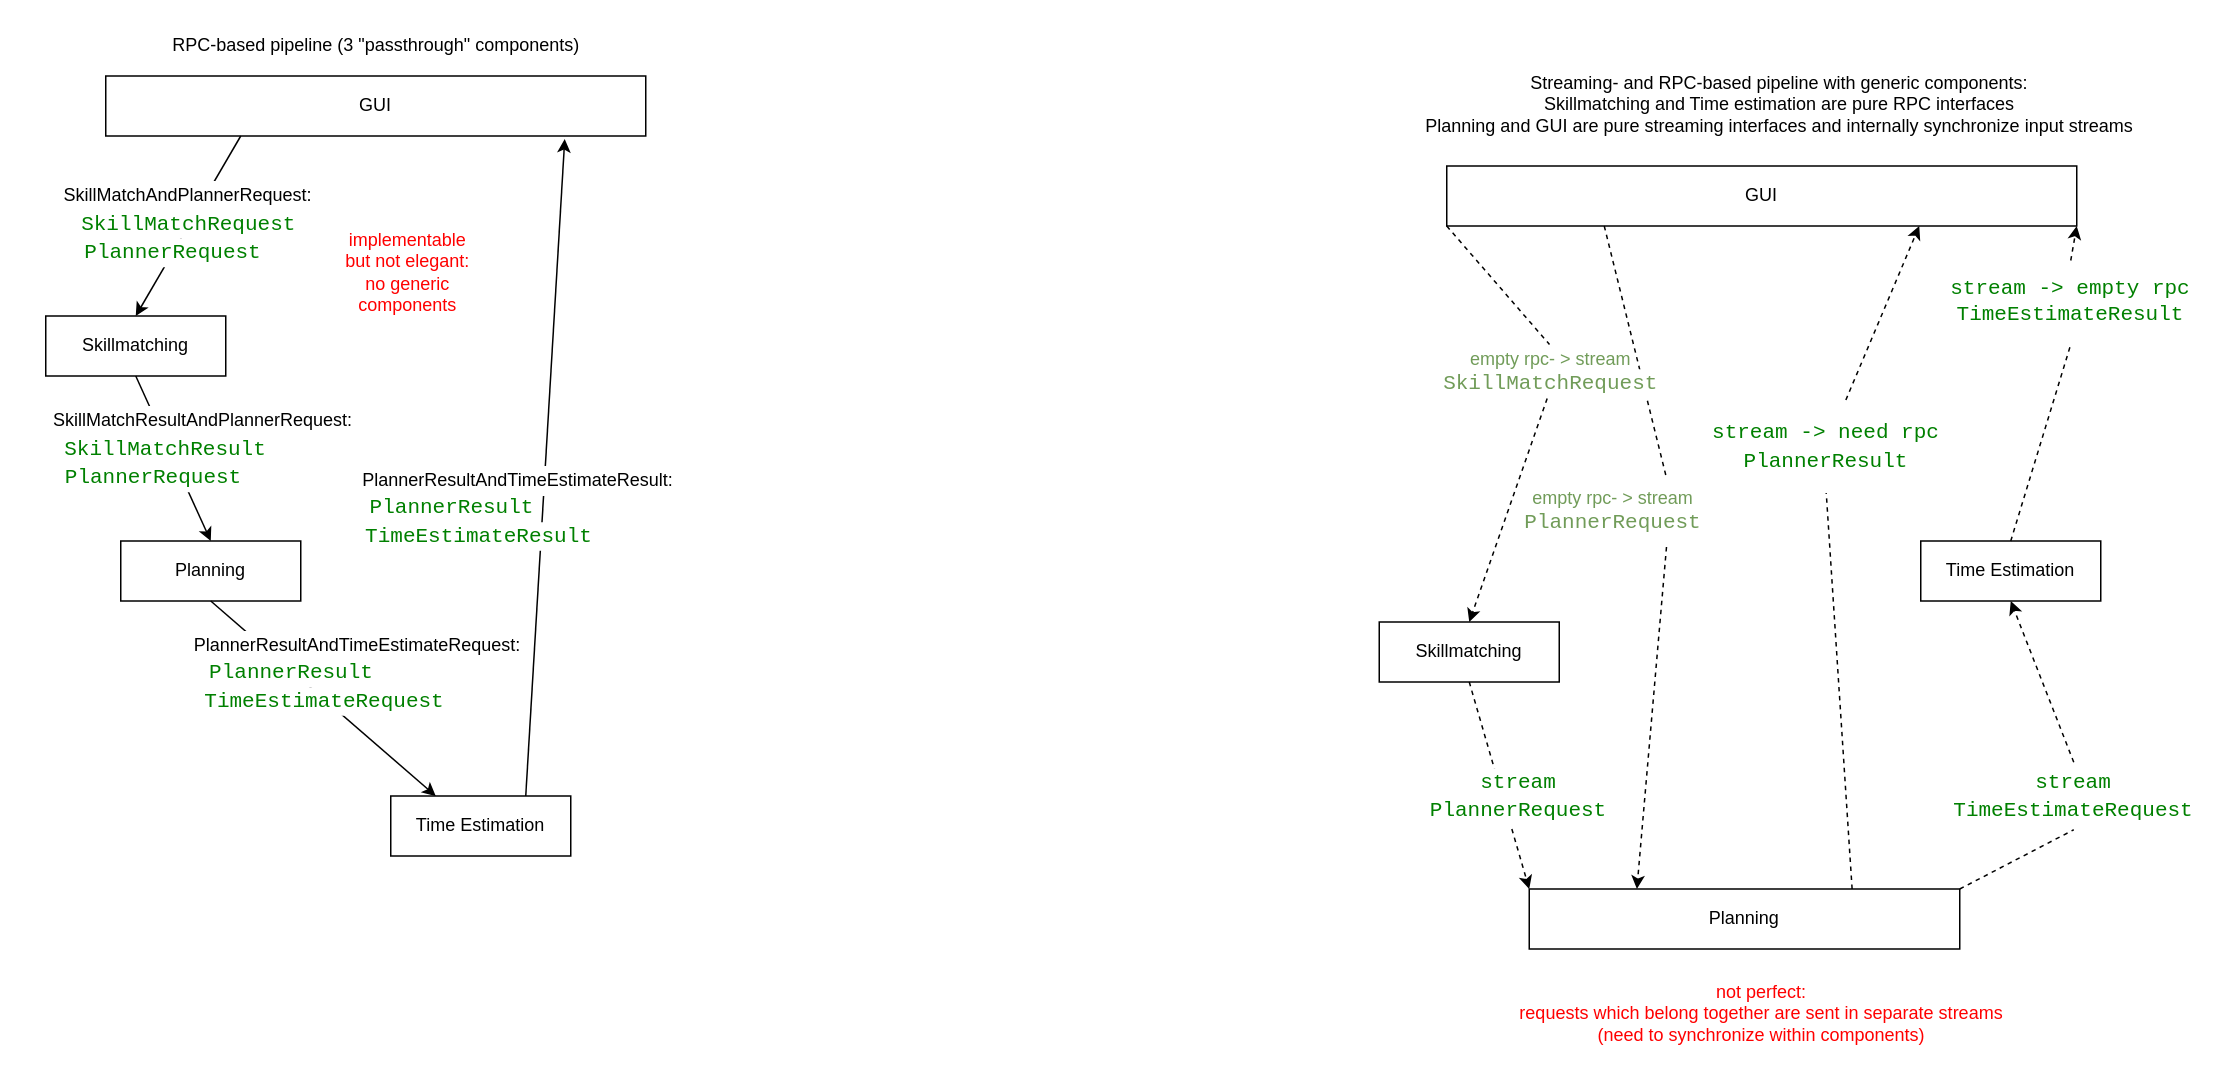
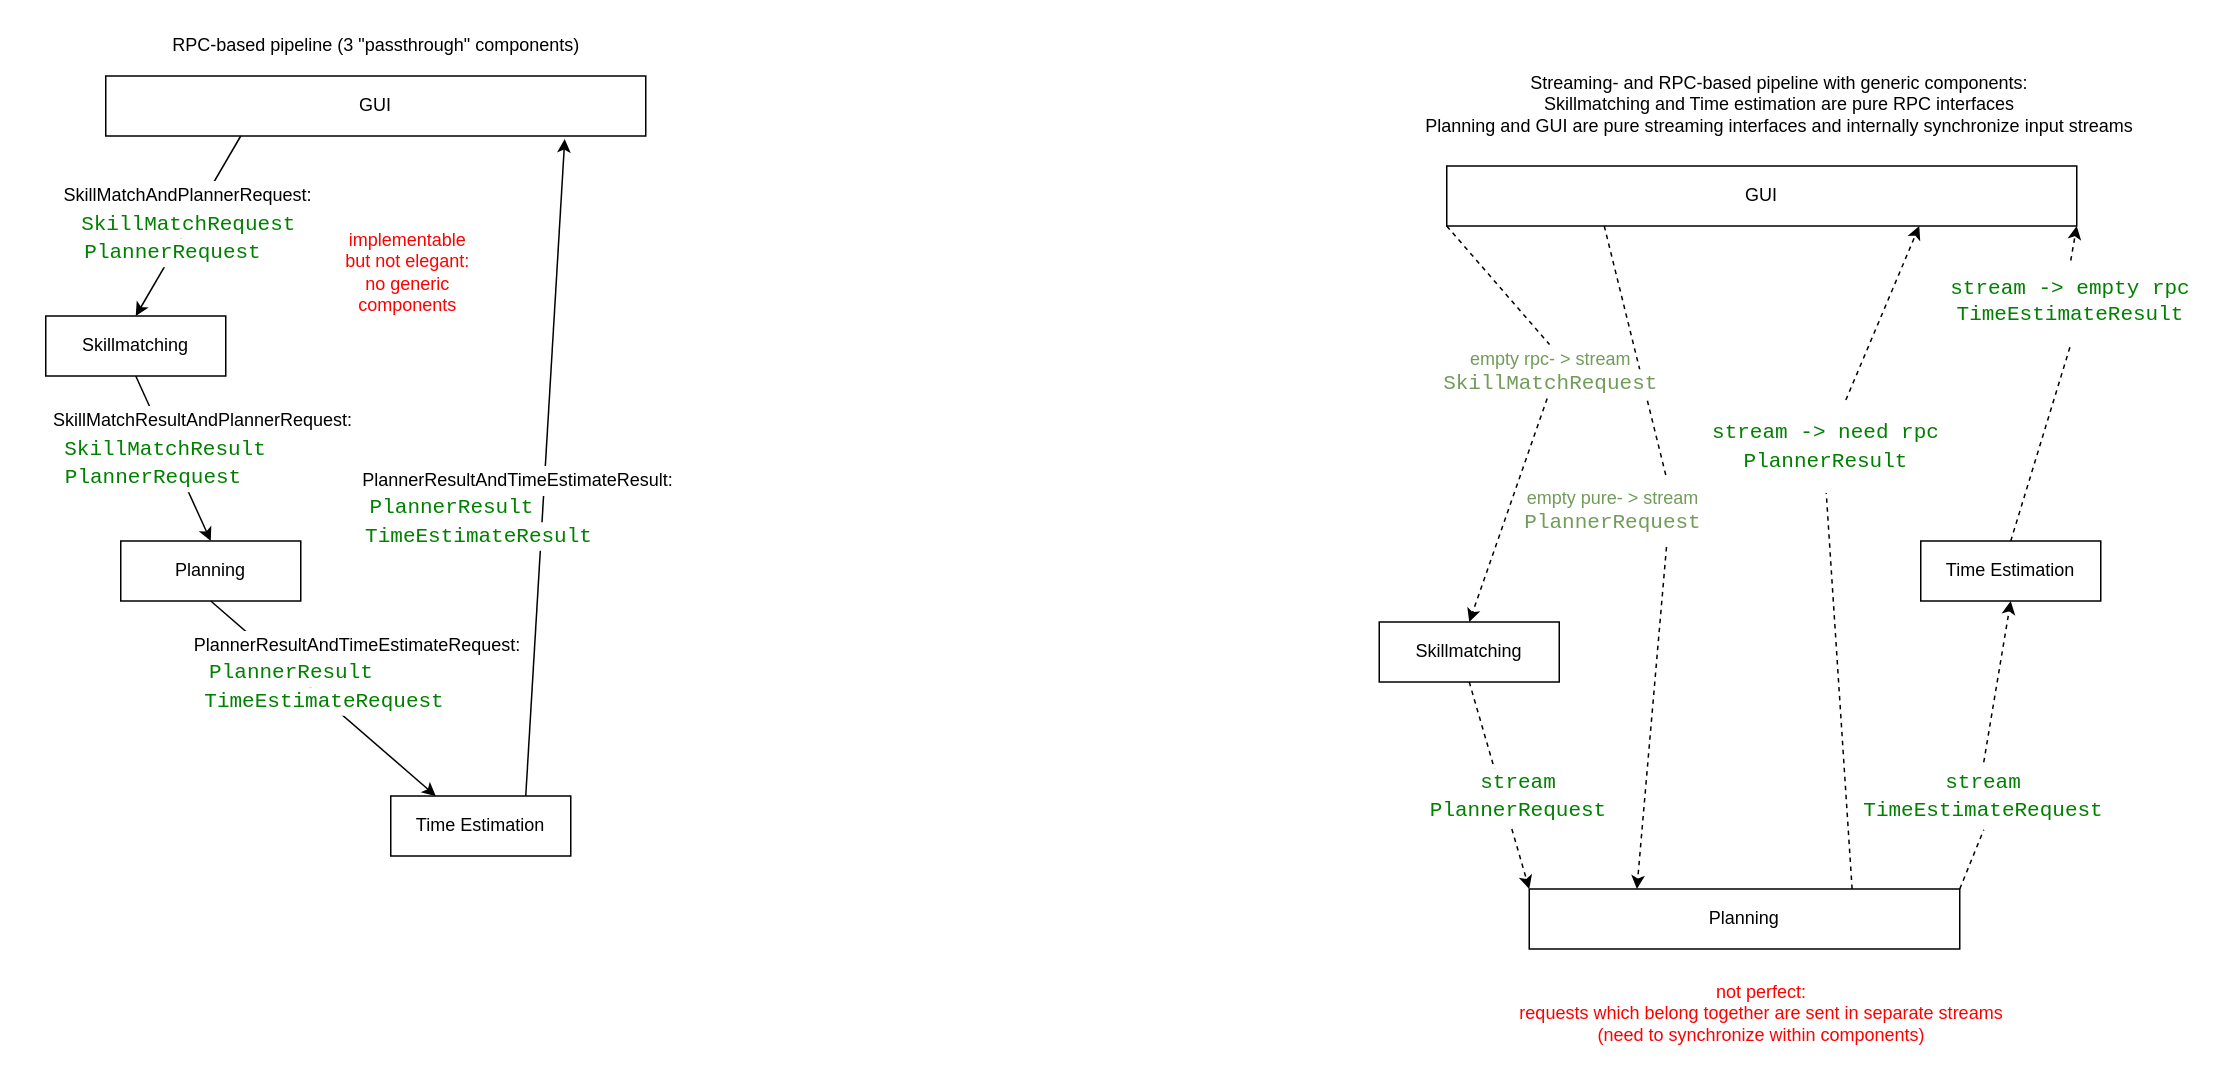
- <mxCell id="40" value="&lt;span style=&quot;color: rgb(113 , 156 , 89)&quot;&gt;empty rpc- &amp;gt;&amp;nbsp;&lt;/span&gt;&lt;span style=&quot;font-family: &amp;#34;helvetica&amp;#34; ; color: rgb(113 , 156 , 89)&quot;&gt;stream&lt;/span&gt;&lt;span style=&quot;color: rgb(113 , 156 , 89)&quot;&gt;&lt;br&gt;&lt;/span&gt;&lt;div style=&quot;background-color: rgb(255 , 255 , 255) ; font-family: &amp;#34;consolas&amp;#34; , &amp;#34;courier new&amp;#34; , monospace ; font-size: 14px ; line-height: 19px&quot;&gt;&lt;div style=&quot;line-height: 19px&quot;&gt;&lt;font color=&quot;#719c59&quot;&gt;PlannerRequest&lt;/font&gt;&lt;/div&gt;&lt;/div&gt;" style="text;html=1;strokeColor=none;fillColor=none;align=center;verticalAlign=middle;whiteSpace=wrap;rounded=0;" parent="1" vertex="1"><mxGeometry x="1002.5" y="318" width="144" height="46" as="geometry" /></mxCell>
+ <mxCell id="40" value="&lt;span style=&quot;color: rgb(113 , 156 , 89)&quot;&gt;empty pure- &amp;gt;&amp;nbsp;&lt;/span&gt;&lt;span style=&quot;font-family: &amp;#34;helvetica&amp;#34; ; color: rgb(113 , 156 , 89)&quot;&gt;stream&lt;/span&gt;&lt;span style=&quot;color: rgb(113 , 156 , 89)&quot;&gt;&lt;br&gt;&lt;/span&gt;&lt;div style=&quot;background-color: rgb(255 , 255 , 255) ; font-family: &amp;#34;consolas&amp;#34; , &amp;#34;courier new&amp;#34; , monospace ; font-size: 14px ; line-height: 19px&quot;&gt;&lt;div style=&quot;line-height: 19px&quot;&gt;&lt;font color=&quot;#719c59&quot;&gt;PlannerRequest&lt;/font&gt;&lt;/div&gt;&lt;/div&gt;" style="text;html=1;strokeColor=none;fillColor=none;align=center;verticalAlign=middle;whiteSpace=wrap;rounded=0;" parent="1" vertex="1"><mxGeometry x="1002.5" y="318" width="144" height="46" as="geometry" /></mxCell>
- <mxCell id="49" value="&lt;div style=&quot;background-color: rgb(255 , 255 , 255) ; font-family: &amp;#34;consolas&amp;#34; , &amp;#34;courier new&amp;#34; , monospace ; font-size: 14px ; line-height: 19px&quot;&gt;&lt;span style=&quot;color: #008000&quot;&gt;stream TimeEstimateRequest&lt;/span&gt;&lt;/div&gt;" style="text;html=1;strokeColor=none;fillColor=none;align=center;verticalAlign=middle;whiteSpace=wrap;rounded=0;" parent="1" vertex="1"><mxGeometry x="1308" y="507.5" width="148" height="45" as="geometry" /></mxCell>
+ <mxCell id="49" value="&lt;div style=&quot;background-color: rgb(255 , 255 , 255) ; font-family: &amp;#34;consolas&amp;#34; , &amp;#34;courier new&amp;#34; , monospace ; font-size: 14px ; line-height: 19px&quot;&gt;&lt;span style=&quot;color: #008000&quot;&gt;stream TimeEstimateRequest&lt;/span&gt;&lt;/div&gt;" style="text;html=1;strokeColor=none;fillColor=none;align=center;verticalAlign=middle;whiteSpace=wrap;rounded=0;" parent="1" vertex="1"><mxGeometry x="1248" y="507.5" width="148" height="45" as="geometry" /></mxCell>
